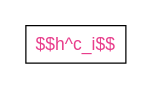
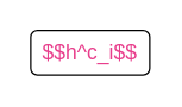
- <mxCell id="2" value="&lt;span style=&quot;color: rgb(232 , 62 , 140) ; font-family: , &amp;#34;menlo&amp;#34; , &amp;#34;monaco&amp;#34; , &amp;#34;consolas&amp;#34; , &amp;#34;liberation mono&amp;#34; , &amp;#34;courier new&amp;#34; , monospace ; font-size: 14px ; text-align: left ; background-color: rgb(255 , 255 , 255)&quot;&gt;$$h^c_i$$&lt;/span&gt;" style="rounded=0;whiteSpace=wrap;html=1;" vertex="1" parent="1"><mxGeometry x="20" y="20" width="80" height="30" as="geometry" /></mxCell>
+ <mxCell id="2" value="&lt;span style=&quot;color: rgb(232 , 62 , 140) ; font-family: , &amp;#34;menlo&amp;#34; , &amp;#34;monaco&amp;#34; , &amp;#34;consolas&amp;#34; , &amp;#34;liberation mono&amp;#34; , &amp;#34;courier new&amp;#34; , monospace ; font-size: 14px ; text-align: left ; background-color: rgb(255 , 255 , 255)&quot;&gt;$$h^c_i$$&lt;/span&gt;" style="whiteSpace=wrap;html=1;rounded=1;" vertex="1" parent="1"><mxGeometry x="20" y="20" width="80" height="30" as="geometry" /></mxCell>
